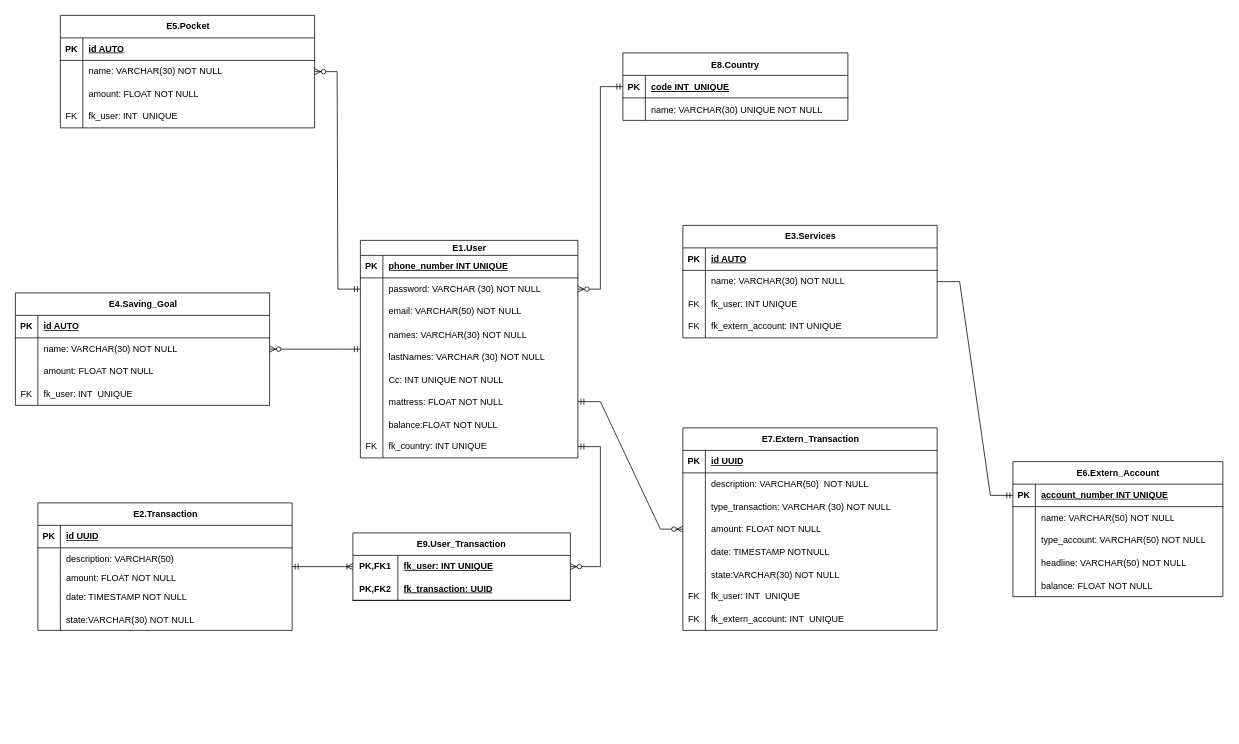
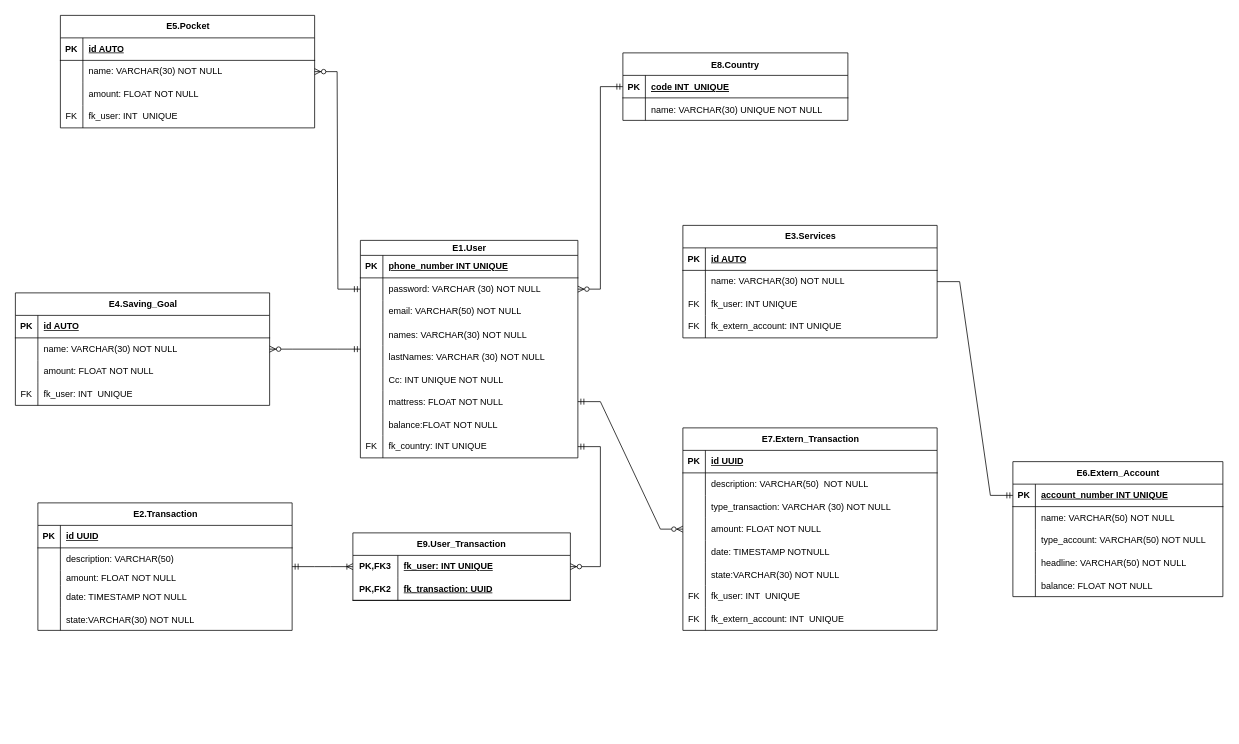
- <mxCell id="99" value="PK,FK1" style="shape=partialRectangle;connectable=0;fillColor=none;top=0;left=0;bottom=0;right=0;fontStyle=1;overflow=hidden;html=1;whiteSpace=wrap;" parent="98" vertex="1"><mxGeometry width="60" height="30" as="geometry"><mxRectangle width="60" height="30" as="alternateBounds" /></mxGeometry></mxCell>
+ <mxCell id="99" value="PK,FK3" style="shape=partialRectangle;connectable=0;fillColor=none;top=0;left=0;bottom=0;right=0;fontStyle=1;overflow=hidden;html=1;whiteSpace=wrap;" parent="98" vertex="1"><mxGeometry width="60" height="30" as="geometry"><mxRectangle width="60" height="30" as="alternateBounds" /></mxGeometry></mxCell>
